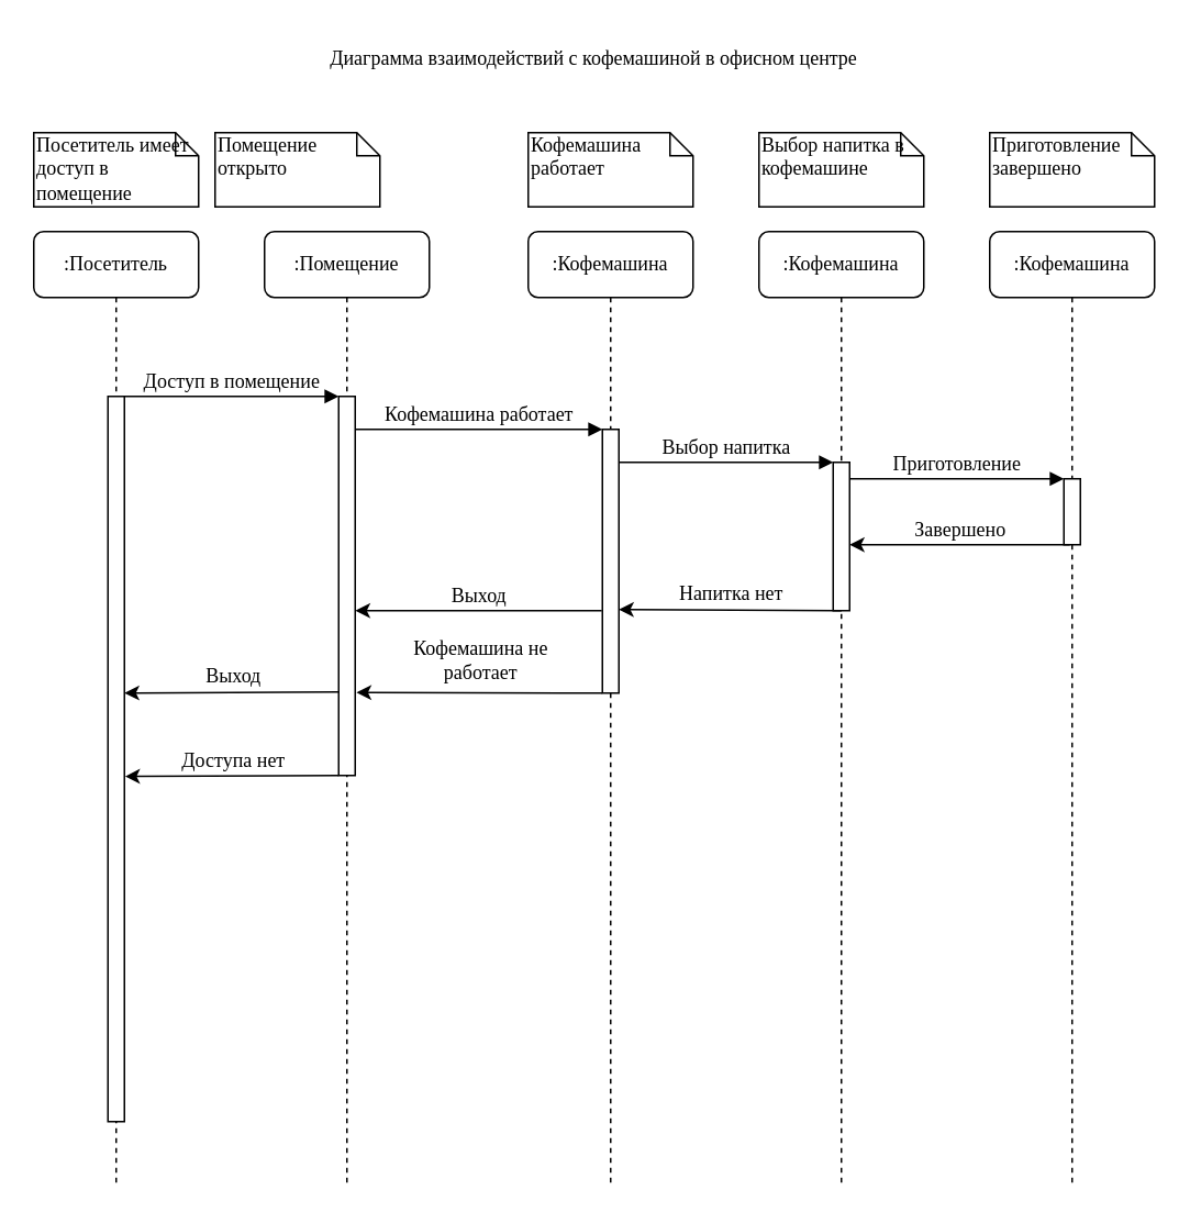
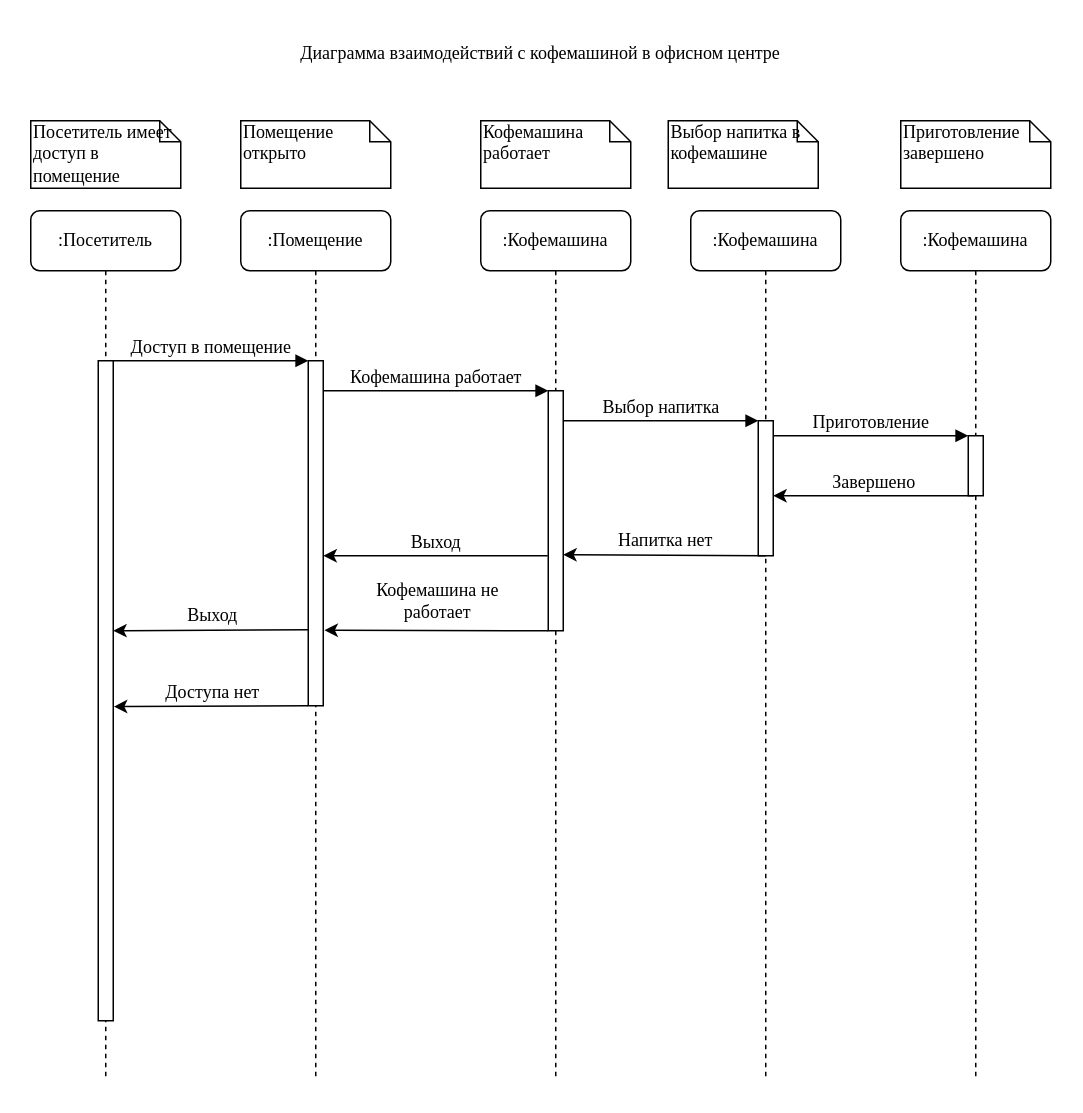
- <mxCell id="19" value="Помещение открыто" style="shape=note;whiteSpace=wrap;html=1;size=14;verticalAlign=top;align=left;spacingTop=-6;rounded=0;shadow=0;comic=0;labelBackgroundColor=none;strokeWidth=1;fontFamily=Verdana;fontSize=12" parent="1" vertex="1"><mxGeometry x="130" y="80" width="100" height="45" as="geometry" /></mxCell>
+ <mxCell id="19" value="Помещение открыто" style="shape=note;whiteSpace=wrap;html=1;size=14;verticalAlign=top;align=left;spacingTop=-6;rounded=0;shadow=0;comic=0;labelBackgroundColor=none;strokeWidth=1;fontFamily=Verdana;fontSize=12" parent="1" vertex="1"><mxGeometry x="160" y="80" width="100" height="45" as="geometry" /></mxCell>
- <mxCell id="21" value="Выбор напитка в кофемашине" style="shape=note;whiteSpace=wrap;html=1;size=14;verticalAlign=top;align=left;spacingTop=-6;rounded=0;shadow=0;comic=0;labelBackgroundColor=none;strokeWidth=1;fontFamily=Verdana;fontSize=12" parent="1" vertex="1"><mxGeometry x="460" y="80" width="100" height="45" as="geometry" /></mxCell>
+ <mxCell id="21" value="Выбор напитка в кофемашине" style="shape=note;whiteSpace=wrap;html=1;size=14;verticalAlign=top;align=left;spacingTop=-6;rounded=0;shadow=0;comic=0;labelBackgroundColor=none;strokeWidth=1;fontFamily=Verdana;fontSize=12" parent="1" vertex="1"><mxGeometry x="445" y="80" width="100" height="45" as="geometry" /></mxCell>
